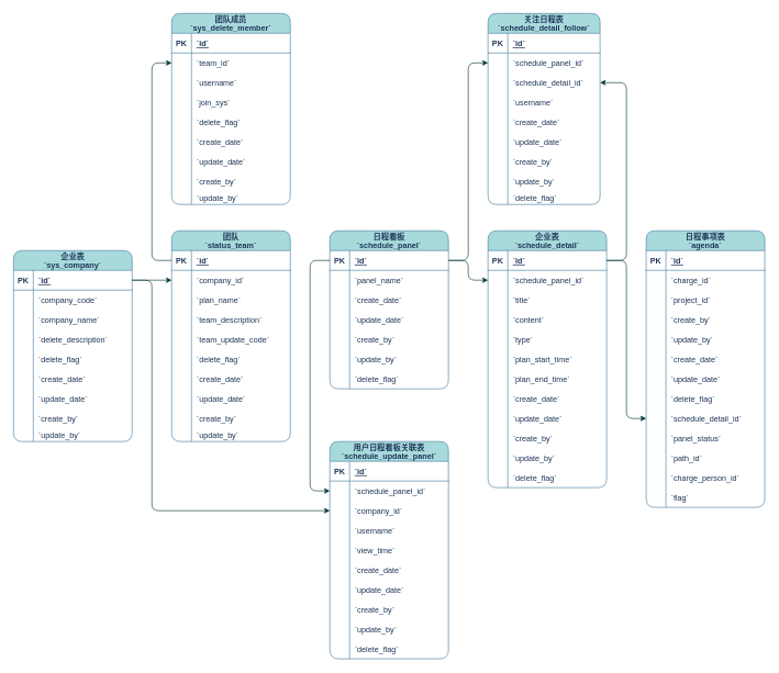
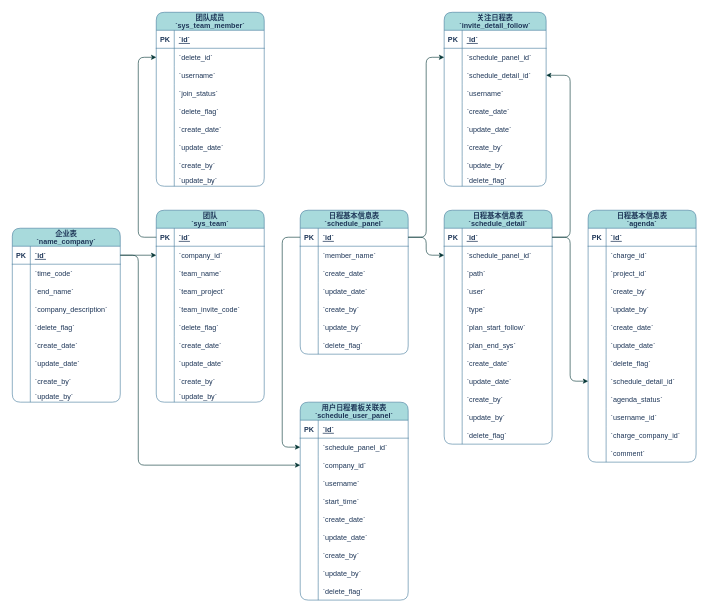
- <mxCell id="219" value="团队成员&#10;`sys_delete_member`" style="shape=table;startSize=30;container=1;collapsible=1;childLayout=tableLayout;fixedRows=1;rowLines=0;fontStyle=1;align=center;resizeLast=1;rounded=1;labelBackgroundColor=none;fillColor=#A8DADC;strokeColor=#457B9D;fontColor=#1D3557;" vertex="1" parent="1"><mxGeometry x="260" y="20" width="180" height="290" as="geometry" /></mxCell>
+ <mxCell id="219" value="团队成员&#10;`sys_team_member`" style="shape=table;startSize=30;container=1;collapsible=1;childLayout=tableLayout;fixedRows=1;rowLines=0;fontStyle=1;align=center;resizeLast=1;rounded=1;labelBackgroundColor=none;fillColor=#A8DADC;strokeColor=#457B9D;fontColor=#1D3557;" vertex="1" parent="1"><mxGeometry x="260" y="20" width="180" height="290" as="geometry" /></mxCell>
- <mxCell id="79" value="关注日程表&#10;`schedule_detail_follow`" style="shape=table;startSize=30;container=1;collapsible=1;childLayout=tableLayout;fixedRows=1;rowLines=0;fontStyle=1;align=center;resizeLast=1;rounded=1;labelBackgroundColor=none;fillColor=#A8DADC;strokeColor=#457B9D;fontColor=#1D3557;" vertex="1" parent="1"><mxGeometry x="740" y="20" width="170" height="290" as="geometry" /></mxCell>
+ <mxCell id="79" value="关注日程表&#10;`invite_detail_follow`" style="shape=table;startSize=30;container=1;collapsible=1;childLayout=tableLayout;fixedRows=1;rowLines=0;fontStyle=1;align=center;resizeLast=1;rounded=1;labelBackgroundColor=none;fillColor=#A8DADC;strokeColor=#457B9D;fontColor=#1D3557;" vertex="1" parent="1"><mxGeometry x="740" y="20" width="170" height="290" as="geometry" /></mxCell>
- <mxCell id="225" value="`team_id`" style="shape=partialRectangle;overflow=hidden;connectable=0;fillColor=none;align=left;strokeColor=#457B9D;top=0;left=0;bottom=0;right=0;spacingLeft=6;rounded=1;labelBackgroundColor=none;fontColor=#1D3557;" vertex="1" parent="223"><mxGeometry x="30" width="150" height="30" as="geometry"><mxRectangle width="150" height="30" as="alternateBounds" /></mxGeometry></mxCell>
+ <mxCell id="225" value="`delete_id`" style="shape=partialRectangle;overflow=hidden;connectable=0;fillColor=none;align=left;strokeColor=#457B9D;top=0;left=0;bottom=0;right=0;spacingLeft=6;rounded=1;labelBackgroundColor=none;fontColor=#1D3557;" vertex="1" parent="223"><mxGeometry x="30" width="150" height="30" as="geometry"><mxRectangle width="150" height="30" as="alternateBounds" /></mxGeometry></mxCell>
- <mxCell id="231" value="`join_sys`" style="shape=partialRectangle;overflow=hidden;connectable=0;fillColor=none;align=left;strokeColor=#457B9D;top=0;left=0;bottom=0;right=0;spacingLeft=6;rounded=1;labelBackgroundColor=none;fontColor=#1D3557;" vertex="1" parent="229"><mxGeometry x="30" width="150" height="30" as="geometry"><mxRectangle width="150" height="30" as="alternateBounds" /></mxGeometry></mxCell>
+ <mxCell id="231" value="`join_status`" style="shape=partialRectangle;overflow=hidden;connectable=0;fillColor=none;align=left;strokeColor=#457B9D;top=0;left=0;bottom=0;right=0;spacingLeft=6;rounded=1;labelBackgroundColor=none;fontColor=#1D3557;" vertex="1" parent="229"><mxGeometry x="30" width="150" height="30" as="geometry"><mxRectangle width="150" height="30" as="alternateBounds" /></mxGeometry></mxCell>
- <mxCell id="188" value="团队&#10;`status_team`" style="shape=table;startSize=30;container=1;collapsible=1;childLayout=tableLayout;fixedRows=1;rowLines=0;fontStyle=1;align=center;resizeLast=1;rounded=1;labelBackgroundColor=none;fillColor=#A8DADC;strokeColor=#457B9D;fontColor=#1D3557;" vertex="1" parent="1"><mxGeometry x="260" y="350" width="180" height="320" as="geometry" /></mxCell>
+ <mxCell id="188" value="团队&#10;`sys_team`" style="shape=table;startSize=30;container=1;collapsible=1;childLayout=tableLayout;fixedRows=1;rowLines=0;fontStyle=1;align=center;resizeLast=1;rounded=1;labelBackgroundColor=none;fillColor=#A8DADC;strokeColor=#457B9D;fontColor=#1D3557;" vertex="1" parent="1"><mxGeometry x="260" y="350" width="180" height="320" as="geometry" /></mxCell>
- <mxCell id="107" value="日程看板&#10;`schedule_panel`" style="shape=table;startSize=30;container=1;collapsible=1;childLayout=tableLayout;fixedRows=1;rowLines=0;fontStyle=1;align=center;resizeLast=1;rounded=1;labelBackgroundColor=none;fillColor=#A8DADC;strokeColor=#457B9D;fontColor=#1D3557;" vertex="1" parent="1"><mxGeometry x="500" y="350" width="180" height="240" as="geometry" /></mxCell>
+ <mxCell id="107" value="日程基本信息表&#10;`schedule_panel`" style="shape=table;startSize=30;container=1;collapsible=1;childLayout=tableLayout;fixedRows=1;rowLines=0;fontStyle=1;align=center;resizeLast=1;rounded=1;labelBackgroundColor=none;fillColor=#A8DADC;strokeColor=#457B9D;fontColor=#1D3557;" vertex="1" parent="1"><mxGeometry x="500" y="350" width="180" height="240" as="geometry" /></mxCell>
- <mxCell id="42" value="企业表&#10;`schedule_detail`" style="shape=table;startSize=30;container=1;collapsible=1;childLayout=tableLayout;fixedRows=1;rowLines=0;fontStyle=1;align=center;resizeLast=1;rounded=1;labelBackgroundColor=none;fillColor=#A8DADC;strokeColor=#457B9D;fontColor=#1D3557;" vertex="1" parent="1"><mxGeometry x="740" y="350" width="180" height="390" as="geometry" /></mxCell>
+ <mxCell id="42" value="日程基本信息表&#10;`schedule_detail`" style="shape=table;startSize=30;container=1;collapsible=1;childLayout=tableLayout;fixedRows=1;rowLines=0;fontStyle=1;align=center;resizeLast=1;rounded=1;labelBackgroundColor=none;fillColor=#A8DADC;strokeColor=#457B9D;fontColor=#1D3557;" vertex="1" parent="1"><mxGeometry x="740" y="350" width="180" height="390" as="geometry" /></mxCell>
- <mxCell id="2" value="日程事项表&#10;`agenda`" style="shape=table;startSize=30;container=1;collapsible=1;childLayout=tableLayout;fixedRows=1;rowLines=0;fontStyle=1;align=center;resizeLast=1;rounded=1;labelBackgroundColor=none;fillColor=#A8DADC;strokeColor=#457B9D;fontColor=#1D3557;" vertex="1" parent="1"><mxGeometry x="980" y="350" width="180" height="420" as="geometry" /></mxCell>
+ <mxCell id="2" value="日程基本信息表&#10;`agenda`" style="shape=table;startSize=30;container=1;collapsible=1;childLayout=tableLayout;fixedRows=1;rowLines=0;fontStyle=1;align=center;resizeLast=1;rounded=1;labelBackgroundColor=none;fillColor=#A8DADC;strokeColor=#457B9D;fontColor=#1D3557;" vertex="1" parent="1"><mxGeometry x="980" y="350" width="180" height="420" as="geometry" /></mxCell>
- <mxCell id="160" value="企业表&#10;`sys_company`" style="shape=table;startSize=30;container=1;collapsible=1;childLayout=tableLayout;fixedRows=1;rowLines=0;fontStyle=1;align=center;resizeLast=1;rounded=1;labelBackgroundColor=none;fillColor=#A8DADC;strokeColor=#457B9D;fontColor=#1D3557;" vertex="1" parent="1"><mxGeometry x="20" y="380" width="180" height="290" as="geometry" /></mxCell>
+ <mxCell id="160" value="企业表&#10;`name_company`" style="shape=table;startSize=30;container=1;collapsible=1;childLayout=tableLayout;fixedRows=1;rowLines=0;fontStyle=1;align=center;resizeLast=1;rounded=1;labelBackgroundColor=none;fillColor=#A8DADC;strokeColor=#457B9D;fontColor=#1D3557;" vertex="1" parent="1"><mxGeometry x="20" y="380" width="180" height="290" as="geometry" /></mxCell>
- <mxCell id="113" value="`panel_name`" style="shape=partialRectangle;overflow=hidden;connectable=0;fillColor=none;align=left;strokeColor=#457B9D;top=0;left=0;bottom=0;right=0;spacingLeft=6;rounded=1;labelBackgroundColor=none;fontColor=#1D3557;" vertex="1" parent="111"><mxGeometry x="30" width="150" height="30" as="geometry"><mxRectangle width="150" height="30" as="alternateBounds" /></mxGeometry></mxCell>
+ <mxCell id="113" value="`member_name`" style="shape=partialRectangle;overflow=hidden;connectable=0;fillColor=none;align=left;strokeColor=#457B9D;top=0;left=0;bottom=0;right=0;spacingLeft=6;rounded=1;labelBackgroundColor=none;fontColor=#1D3557;" vertex="1" parent="111"><mxGeometry x="30" width="150" height="30" as="geometry"><mxRectangle width="150" height="30" as="alternateBounds" /></mxGeometry></mxCell>
- <mxCell id="166" value="`company_code`" style="shape=partialRectangle;overflow=hidden;connectable=0;fillColor=none;align=left;strokeColor=#457B9D;top=0;left=0;bottom=0;right=0;spacingLeft=6;rounded=1;labelBackgroundColor=none;fontColor=#1D3557;" vertex="1" parent="164"><mxGeometry x="30" width="150" height="30" as="geometry"><mxRectangle width="150" height="30" as="alternateBounds" /></mxGeometry></mxCell>
+ <mxCell id="166" value="`time_code`" style="shape=partialRectangle;overflow=hidden;connectable=0;fillColor=none;align=left;strokeColor=#457B9D;top=0;left=0;bottom=0;right=0;spacingLeft=6;rounded=1;labelBackgroundColor=none;fontColor=#1D3557;" vertex="1" parent="164"><mxGeometry x="30" width="150" height="30" as="geometry"><mxRectangle width="150" height="30" as="alternateBounds" /></mxGeometry></mxCell>
- <mxCell id="197" value="`plan_name`" style="shape=partialRectangle;overflow=hidden;connectable=0;fillColor=none;align=left;strokeColor=#457B9D;top=0;left=0;bottom=0;right=0;spacingLeft=6;rounded=1;labelBackgroundColor=none;fontColor=#1D3557;" vertex="1" parent="195"><mxGeometry x="30" width="150" height="30" as="geometry"><mxRectangle width="150" height="30" as="alternateBounds" /></mxGeometry></mxCell>
+ <mxCell id="197" value="`team_name`" style="shape=partialRectangle;overflow=hidden;connectable=0;fillColor=none;align=left;strokeColor=#457B9D;top=0;left=0;bottom=0;right=0;spacingLeft=6;rounded=1;labelBackgroundColor=none;fontColor=#1D3557;" vertex="1" parent="195"><mxGeometry x="30" width="150" height="30" as="geometry"><mxRectangle width="150" height="30" as="alternateBounds" /></mxGeometry></mxCell>
- <mxCell id="51" value="`title`" style="shape=partialRectangle;overflow=hidden;connectable=0;fillColor=none;align=left;strokeColor=#457B9D;top=0;left=0;bottom=0;right=0;spacingLeft=6;rounded=1;labelBackgroundColor=none;fontColor=#1D3557;" vertex="1" parent="49"><mxGeometry x="30" width="150" height="30" as="geometry"><mxRectangle width="150" height="30" as="alternateBounds" /></mxGeometry></mxCell>
+ <mxCell id="51" value="`path`" style="shape=partialRectangle;overflow=hidden;connectable=0;fillColor=none;align=left;strokeColor=#457B9D;top=0;left=0;bottom=0;right=0;spacingLeft=6;rounded=1;labelBackgroundColor=none;fontColor=#1D3557;" vertex="1" parent="49"><mxGeometry x="30" width="150" height="30" as="geometry"><mxRectangle width="150" height="30" as="alternateBounds" /></mxGeometry></mxCell>
- <mxCell id="169" value="`company_name`" style="shape=partialRectangle;overflow=hidden;connectable=0;fillColor=none;align=left;strokeColor=#457B9D;top=0;left=0;bottom=0;right=0;spacingLeft=6;rounded=1;labelBackgroundColor=none;fontColor=#1D3557;" vertex="1" parent="167"><mxGeometry x="30" width="150" height="30" as="geometry"><mxRectangle width="150" height="30" as="alternateBounds" /></mxGeometry></mxCell>
+ <mxCell id="169" value="`end_name`" style="shape=partialRectangle;overflow=hidden;connectable=0;fillColor=none;align=left;strokeColor=#457B9D;top=0;left=0;bottom=0;right=0;spacingLeft=6;rounded=1;labelBackgroundColor=none;fontColor=#1D3557;" vertex="1" parent="167"><mxGeometry x="30" width="150" height="30" as="geometry"><mxRectangle width="150" height="30" as="alternateBounds" /></mxGeometry></mxCell>
- <mxCell id="200" value="`team_description`" style="shape=partialRectangle;overflow=hidden;connectable=0;fillColor=none;align=left;strokeColor=#457B9D;top=0;left=0;bottom=0;right=0;spacingLeft=6;rounded=1;labelBackgroundColor=none;fontColor=#1D3557;" vertex="1" parent="198"><mxGeometry x="30" width="150" height="30" as="geometry"><mxRectangle width="150" height="30" as="alternateBounds" /></mxGeometry></mxCell>
+ <mxCell id="200" value="`team_project`" style="shape=partialRectangle;overflow=hidden;connectable=0;fillColor=none;align=left;strokeColor=#457B9D;top=0;left=0;bottom=0;right=0;spacingLeft=6;rounded=1;labelBackgroundColor=none;fontColor=#1D3557;" vertex="1" parent="198"><mxGeometry x="30" width="150" height="30" as="geometry"><mxRectangle width="150" height="30" as="alternateBounds" /></mxGeometry></mxCell>
- <mxCell id="54" value="`content`" style="shape=partialRectangle;overflow=hidden;connectable=0;fillColor=none;align=left;strokeColor=#457B9D;top=0;left=0;bottom=0;right=0;spacingLeft=6;rounded=1;labelBackgroundColor=none;fontColor=#1D3557;" vertex="1" parent="52"><mxGeometry x="30" width="150" height="30" as="geometry"><mxRectangle width="150" height="30" as="alternateBounds" /></mxGeometry></mxCell>
+ <mxCell id="54" value="`user`" style="shape=partialRectangle;overflow=hidden;connectable=0;fillColor=none;align=left;strokeColor=#457B9D;top=0;left=0;bottom=0;right=0;spacingLeft=6;rounded=1;labelBackgroundColor=none;fontColor=#1D3557;" vertex="1" parent="52"><mxGeometry x="30" width="150" height="30" as="geometry"><mxRectangle width="150" height="30" as="alternateBounds" /></mxGeometry></mxCell>
- <mxCell id="172" value="`delete_description`" style="shape=partialRectangle;overflow=hidden;connectable=0;fillColor=none;align=left;strokeColor=#457B9D;top=0;left=0;bottom=0;right=0;spacingLeft=6;rounded=1;labelBackgroundColor=none;fontColor=#1D3557;" vertex="1" parent="170"><mxGeometry x="30" width="150" height="30" as="geometry"><mxRectangle width="150" height="30" as="alternateBounds" /></mxGeometry></mxCell>
+ <mxCell id="172" value="`company_description`" style="shape=partialRectangle;overflow=hidden;connectable=0;fillColor=none;align=left;strokeColor=#457B9D;top=0;left=0;bottom=0;right=0;spacingLeft=6;rounded=1;labelBackgroundColor=none;fontColor=#1D3557;" vertex="1" parent="170"><mxGeometry x="30" width="150" height="30" as="geometry"><mxRectangle width="150" height="30" as="alternateBounds" /></mxGeometry></mxCell>
- <mxCell id="203" value="`team_update_code`" style="shape=partialRectangle;overflow=hidden;connectable=0;fillColor=none;align=left;strokeColor=#457B9D;top=0;left=0;bottom=0;right=0;spacingLeft=6;rounded=1;labelBackgroundColor=none;fontColor=#1D3557;" vertex="1" parent="201"><mxGeometry x="30" width="150" height="30" as="geometry"><mxRectangle width="150" height="30" as="alternateBounds" /></mxGeometry></mxCell>
+ <mxCell id="203" value="`team_invite_code`" style="shape=partialRectangle;overflow=hidden;connectable=0;fillColor=none;align=left;strokeColor=#457B9D;top=0;left=0;bottom=0;right=0;spacingLeft=6;rounded=1;labelBackgroundColor=none;fontColor=#1D3557;" vertex="1" parent="201"><mxGeometry x="30" width="150" height="30" as="geometry"><mxRectangle width="150" height="30" as="alternateBounds" /></mxGeometry></mxCell>
- <mxCell id="60" value="`plan_start_time`" style="shape=partialRectangle;overflow=hidden;connectable=0;fillColor=none;align=left;strokeColor=#457B9D;top=0;left=0;bottom=0;right=0;spacingLeft=6;rounded=1;labelBackgroundColor=none;fontColor=#1D3557;" vertex="1" parent="58"><mxGeometry x="30" width="150" height="30" as="geometry"><mxRectangle width="150" height="30" as="alternateBounds" /></mxGeometry></mxCell>
+ <mxCell id="60" value="`plan_start_follow`" style="shape=partialRectangle;overflow=hidden;connectable=0;fillColor=none;align=left;strokeColor=#457B9D;top=0;left=0;bottom=0;right=0;spacingLeft=6;rounded=1;labelBackgroundColor=none;fontColor=#1D3557;" vertex="1" parent="58"><mxGeometry x="30" width="150" height="30" as="geometry"><mxRectangle width="150" height="30" as="alternateBounds" /></mxGeometry></mxCell>
- <mxCell id="63" value="`plan_end_time`" style="shape=partialRectangle;overflow=hidden;connectable=0;fillColor=none;align=left;strokeColor=#457B9D;top=0;left=0;bottom=0;right=0;spacingLeft=6;rounded=1;labelBackgroundColor=none;fontColor=#1D3557;" vertex="1" parent="61"><mxGeometry x="30" width="150" height="30" as="geometry"><mxRectangle width="150" height="30" as="alternateBounds" /></mxGeometry></mxCell>
+ <mxCell id="63" value="`plan_end_sys`" style="shape=partialRectangle;overflow=hidden;connectable=0;fillColor=none;align=left;strokeColor=#457B9D;top=0;left=0;bottom=0;right=0;spacingLeft=6;rounded=1;labelBackgroundColor=none;fontColor=#1D3557;" vertex="1" parent="61"><mxGeometry x="30" width="150" height="30" as="geometry"><mxRectangle width="150" height="30" as="alternateBounds" /></mxGeometry></mxCell>
- <mxCell id="32" value="`panel_status`" style="shape=partialRectangle;overflow=hidden;connectable=0;fillColor=none;align=left;strokeColor=#457B9D;top=0;left=0;bottom=0;right=0;spacingLeft=6;rounded=1;labelBackgroundColor=none;fontColor=#1D3557;" vertex="1" parent="30"><mxGeometry x="30" width="150" height="30" as="geometry"><mxRectangle width="150" height="30" as="alternateBounds" /></mxGeometry></mxCell>
+ <mxCell id="32" value="`agenda_status`" style="shape=partialRectangle;overflow=hidden;connectable=0;fillColor=none;align=left;strokeColor=#457B9D;top=0;left=0;bottom=0;right=0;spacingLeft=6;rounded=1;labelBackgroundColor=none;fontColor=#1D3557;" vertex="1" parent="30"><mxGeometry x="30" width="150" height="30" as="geometry"><mxRectangle width="150" height="30" as="alternateBounds" /></mxGeometry></mxCell>
- <mxCell id="129" value="用户日程看板关联表&#10;`schedule_update_panel`" style="shape=table;startSize=30;container=1;collapsible=1;childLayout=tableLayout;fixedRows=1;rowLines=0;fontStyle=1;align=center;resizeLast=1;rounded=1;labelBackgroundColor=none;fillColor=#A8DADC;strokeColor=#457B9D;fontColor=#1D3557;" vertex="1" parent="1"><mxGeometry x="500" y="670" width="180" height="330" as="geometry" /></mxCell>
+ <mxCell id="129" value="用户日程看板关联表&#10;`schedule_user_panel`" style="shape=table;startSize=30;container=1;collapsible=1;childLayout=tableLayout;fixedRows=1;rowLines=0;fontStyle=1;align=center;resizeLast=1;rounded=1;labelBackgroundColor=none;fillColor=#A8DADC;strokeColor=#457B9D;fontColor=#1D3557;" vertex="1" parent="1"><mxGeometry x="500" y="670" width="180" height="330" as="geometry" /></mxCell>
- <mxCell id="35" value="`path_id`" style="shape=partialRectangle;overflow=hidden;connectable=0;fillColor=none;align=left;strokeColor=#457B9D;top=0;left=0;bottom=0;right=0;spacingLeft=6;rounded=1;labelBackgroundColor=none;fontColor=#1D3557;" vertex="1" parent="33"><mxGeometry x="30" width="150" height="30" as="geometry"><mxRectangle width="150" height="30" as="alternateBounds" /></mxGeometry></mxCell>
+ <mxCell id="35" value="`username_id`" style="shape=partialRectangle;overflow=hidden;connectable=0;fillColor=none;align=left;strokeColor=#457B9D;top=0;left=0;bottom=0;right=0;spacingLeft=6;rounded=1;labelBackgroundColor=none;fontColor=#1D3557;" vertex="1" parent="33"><mxGeometry x="30" width="150" height="30" as="geometry"><mxRectangle width="150" height="30" as="alternateBounds" /></mxGeometry></mxCell>
- <mxCell id="38" value="`charge_person_id`" style="shape=partialRectangle;overflow=hidden;connectable=0;fillColor=none;align=left;strokeColor=#457B9D;top=0;left=0;bottom=0;right=0;spacingLeft=6;rounded=1;labelBackgroundColor=none;fontColor=#1D3557;" vertex="1" parent="36"><mxGeometry x="30" width="150" height="30" as="geometry"><mxRectangle width="150" height="30" as="alternateBounds" /></mxGeometry></mxCell>
+ <mxCell id="38" value="`charge_company_id`" style="shape=partialRectangle;overflow=hidden;connectable=0;fillColor=none;align=left;strokeColor=#457B9D;top=0;left=0;bottom=0;right=0;spacingLeft=6;rounded=1;labelBackgroundColor=none;fontColor=#1D3557;" vertex="1" parent="36"><mxGeometry x="30" width="150" height="30" as="geometry"><mxRectangle width="150" height="30" as="alternateBounds" /></mxGeometry></mxCell>
- <mxCell id="41" value="`flag`" style="shape=partialRectangle;overflow=hidden;connectable=0;fillColor=none;align=left;strokeColor=#457B9D;top=0;left=0;bottom=0;right=0;spacingLeft=6;rounded=1;labelBackgroundColor=none;fontColor=#1D3557;" vertex="1" parent="39"><mxGeometry x="30" width="150" height="30" as="geometry"><mxRectangle width="150" height="30" as="alternateBounds" /></mxGeometry></mxCell>
+ <mxCell id="41" value="`comment`" style="shape=partialRectangle;overflow=hidden;connectable=0;fillColor=none;align=left;strokeColor=#457B9D;top=0;left=0;bottom=0;right=0;spacingLeft=6;rounded=1;labelBackgroundColor=none;fontColor=#1D3557;" vertex="1" parent="39"><mxGeometry x="30" width="150" height="30" as="geometry"><mxRectangle width="150" height="30" as="alternateBounds" /></mxGeometry></mxCell>
- <mxCell id="144" value="`view_time`" style="shape=partialRectangle;overflow=hidden;connectable=0;fillColor=none;align=left;strokeColor=#457B9D;top=0;left=0;bottom=0;right=0;spacingLeft=6;rounded=1;labelBackgroundColor=none;fontColor=#1D3557;" vertex="1" parent="142"><mxGeometry x="30" width="150" height="30" as="geometry"><mxRectangle width="150" height="30" as="alternateBounds" /></mxGeometry></mxCell>
+ <mxCell id="144" value="`start_time`" style="shape=partialRectangle;overflow=hidden;connectable=0;fillColor=none;align=left;strokeColor=#457B9D;top=0;left=0;bottom=0;right=0;spacingLeft=6;rounded=1;labelBackgroundColor=none;fontColor=#1D3557;" vertex="1" parent="142"><mxGeometry x="30" width="150" height="30" as="geometry"><mxRectangle width="150" height="30" as="alternateBounds" /></mxGeometry></mxCell>
